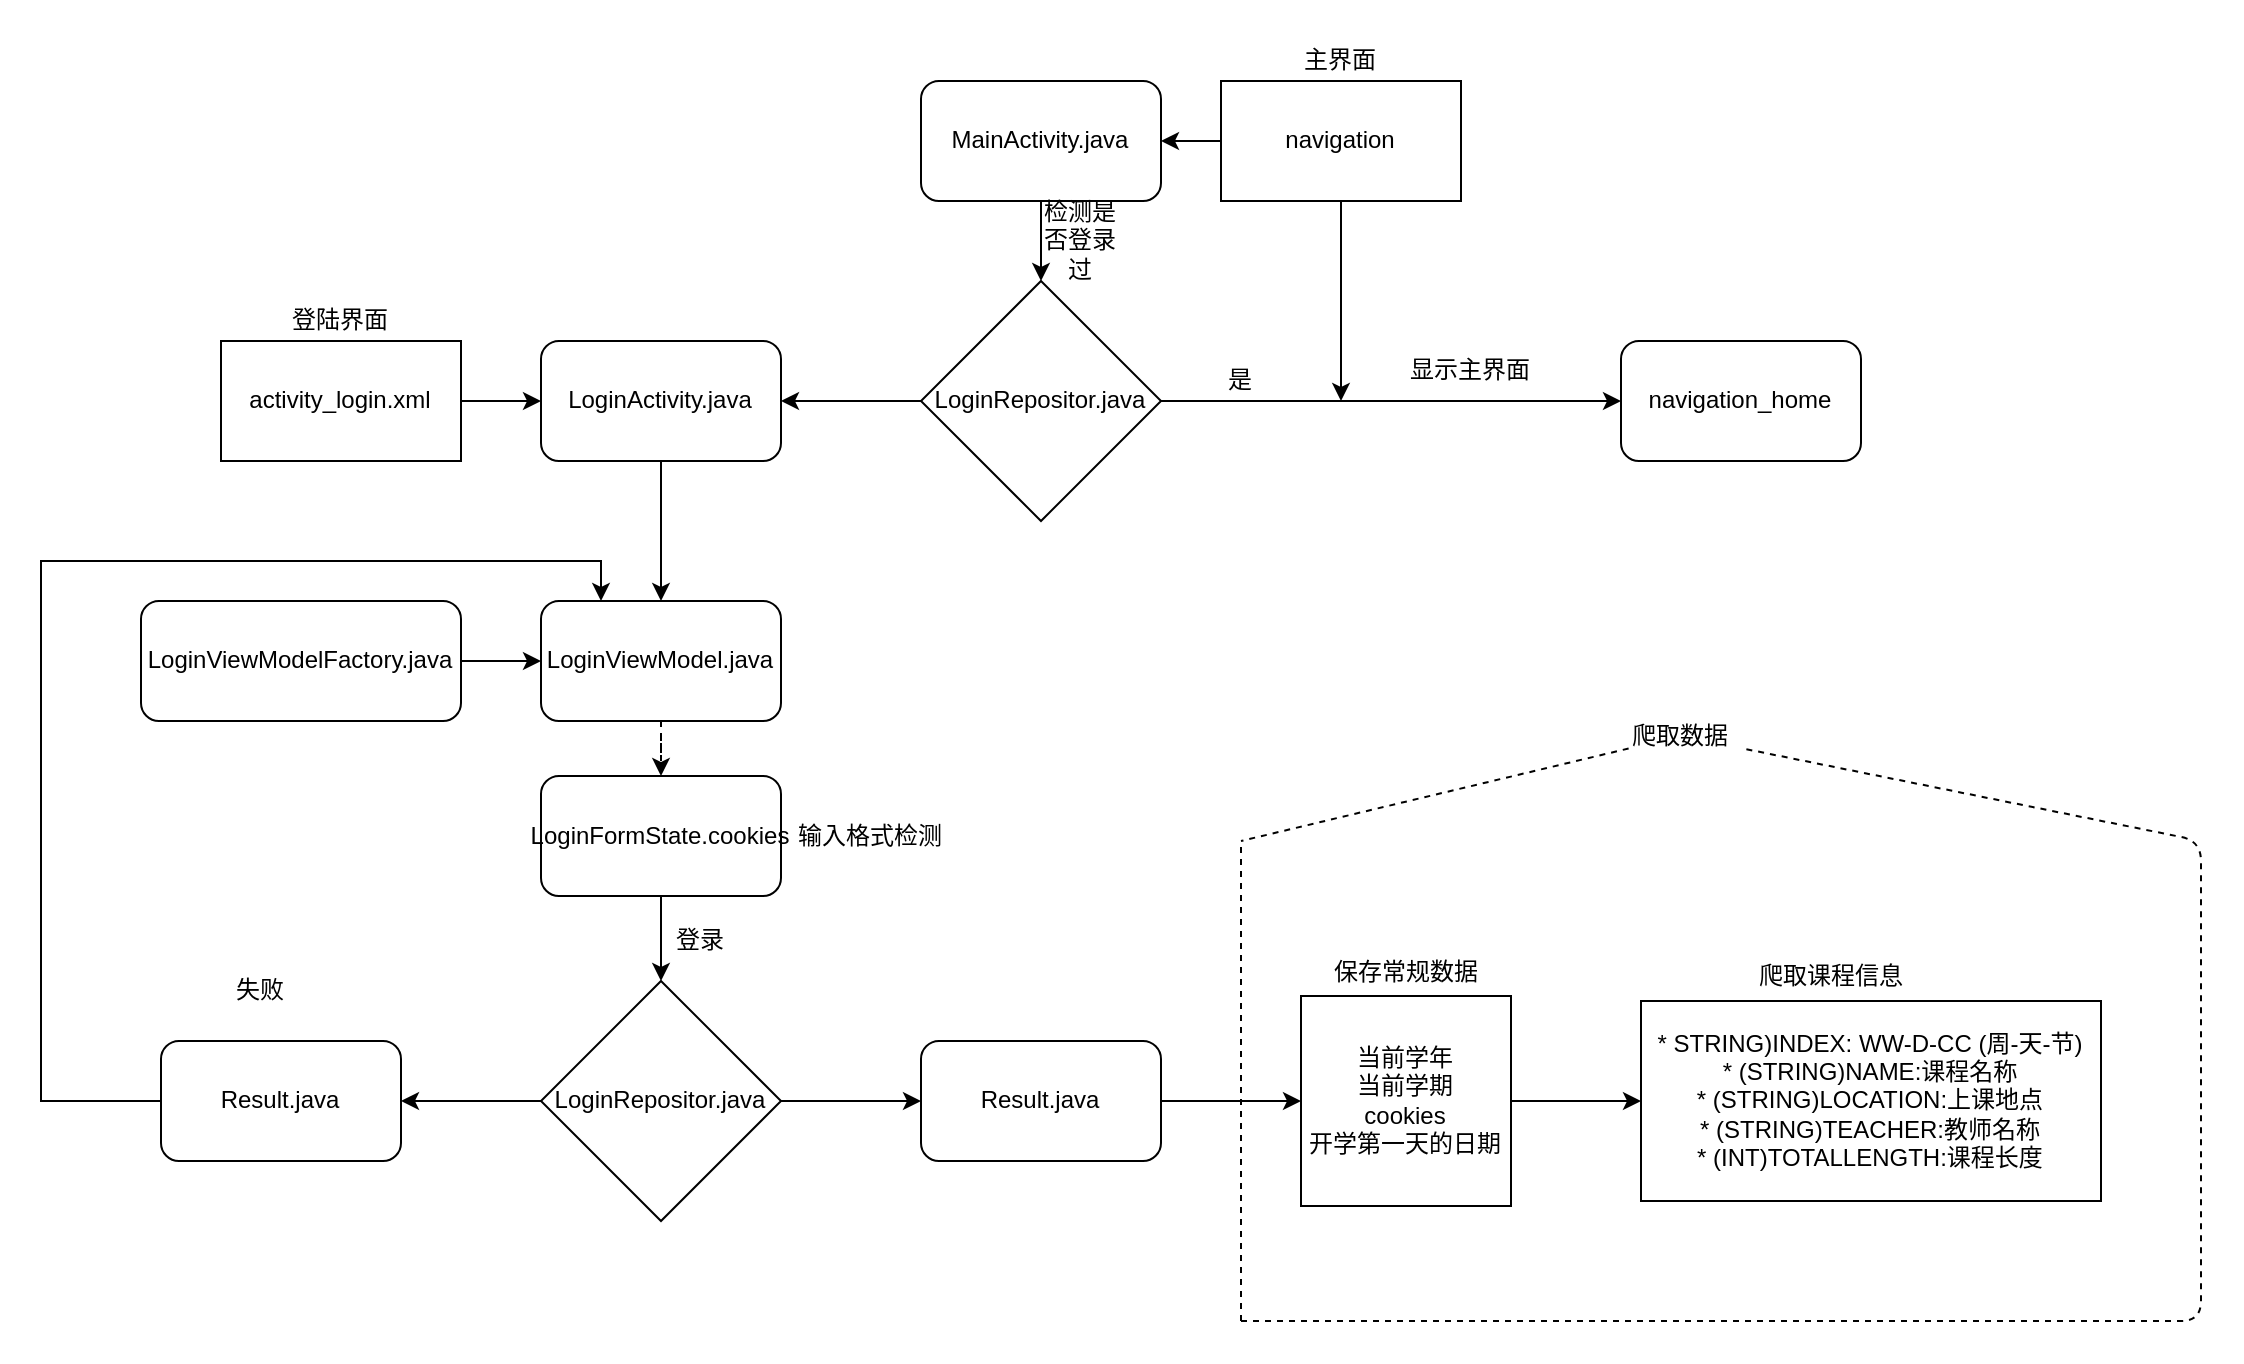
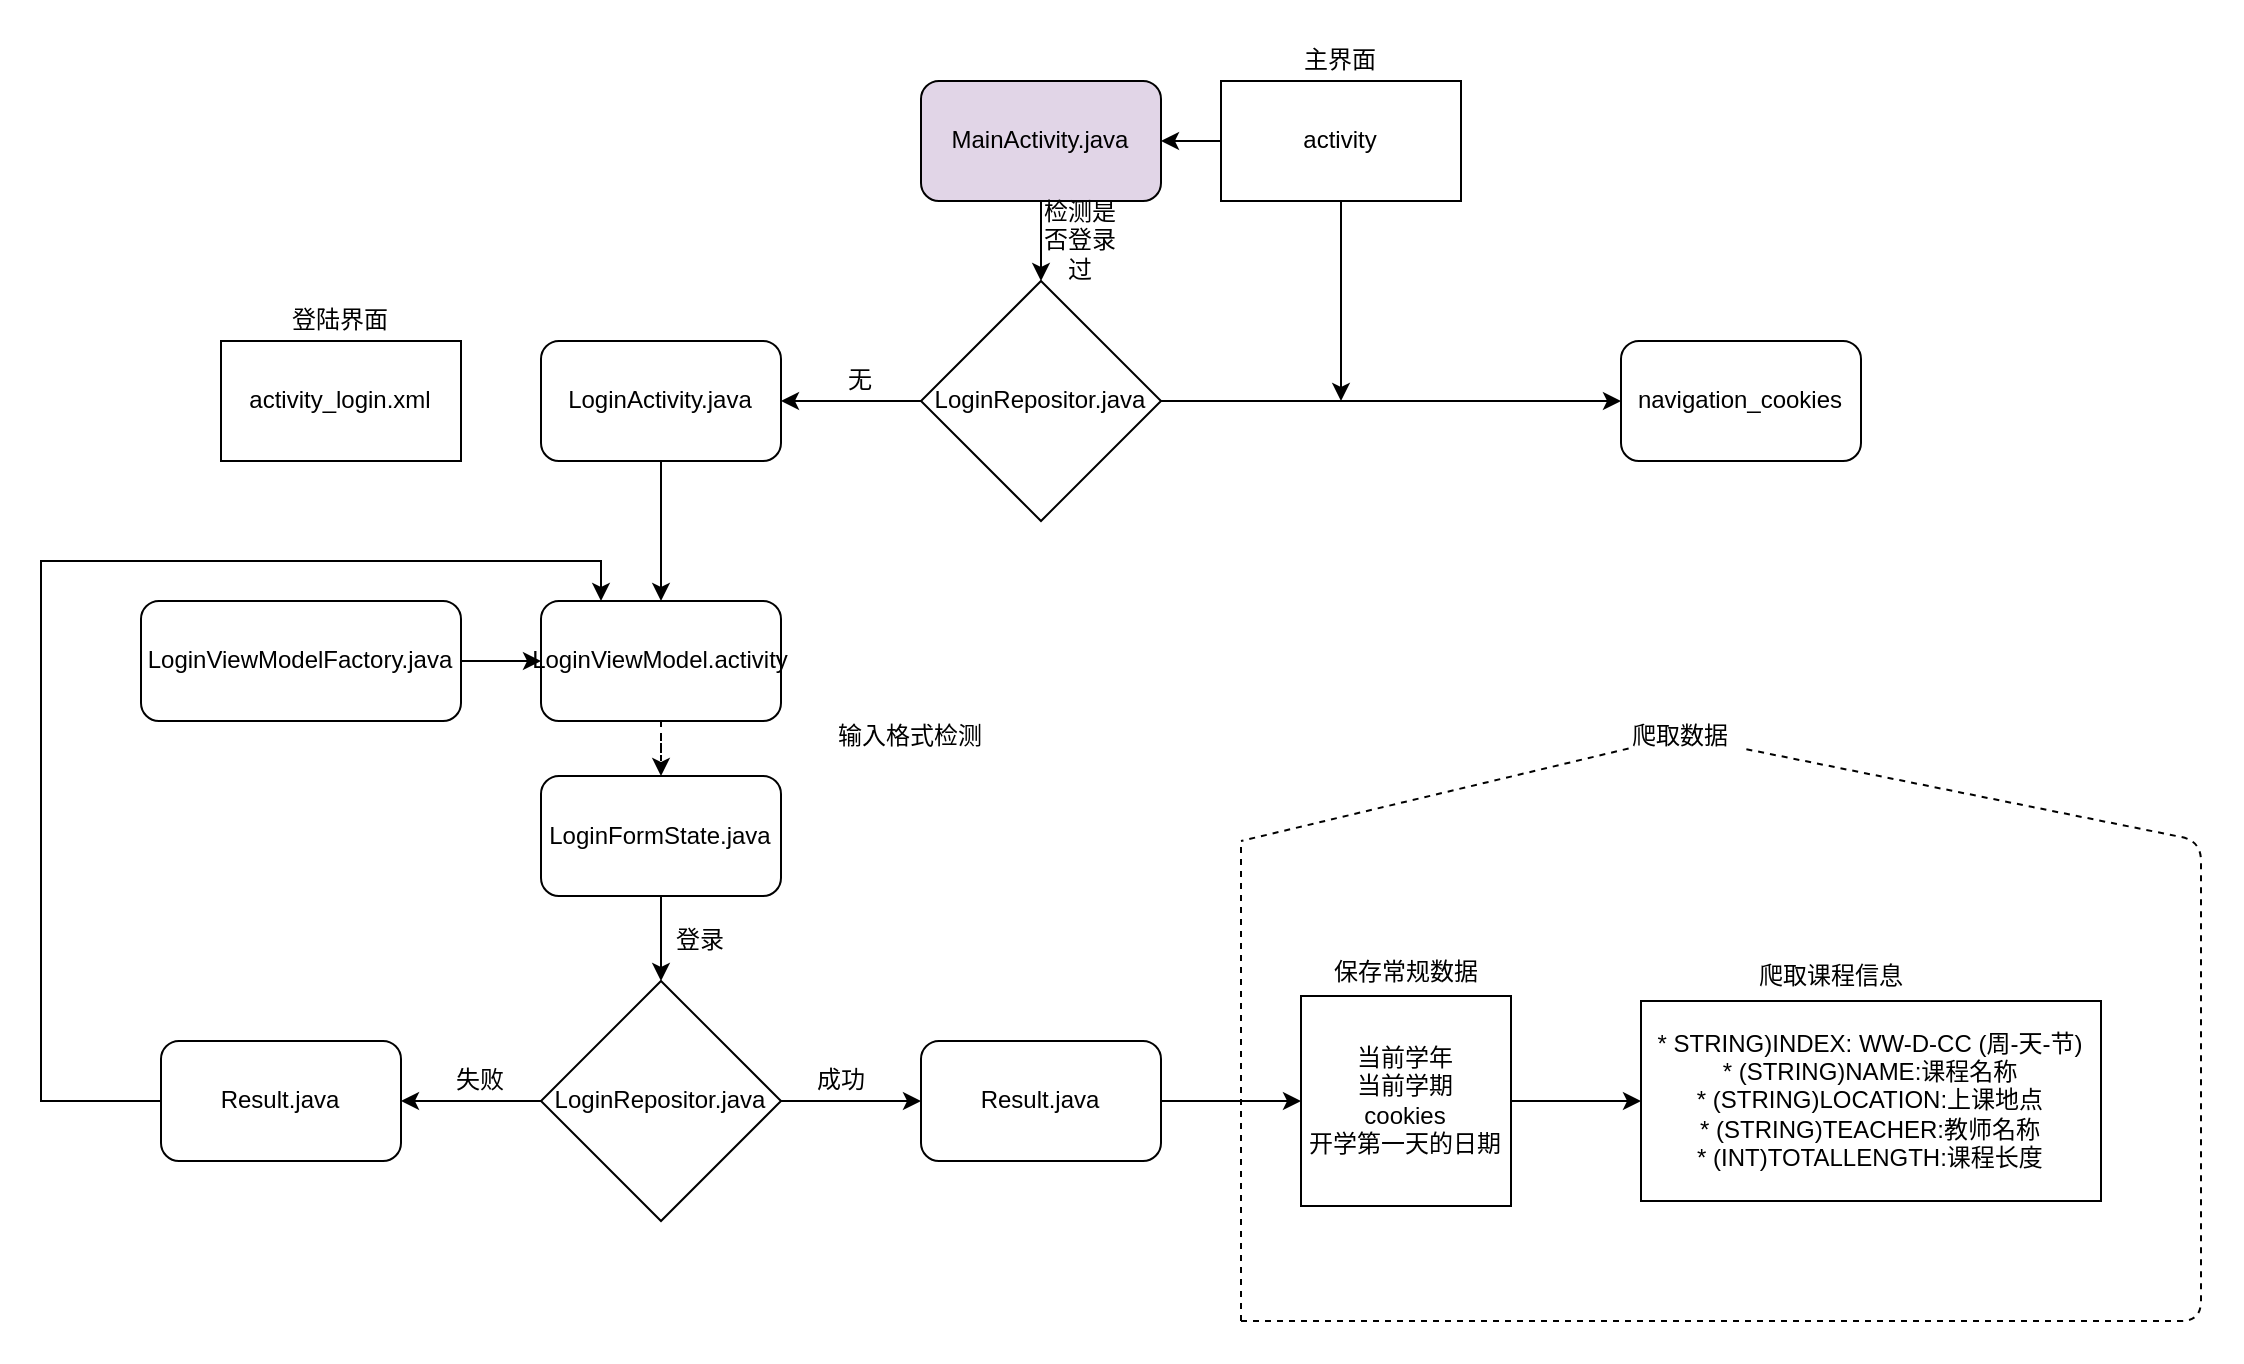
- <mxCell id="3" value="MainActivity.java" style="rounded=1;whiteSpace=wrap;html=1;" parent="1" vertex="1"><mxGeometry x="460" y="40" width="120" height="60" as="geometry" /></mxCell>
+ <mxCell id="3" value="MainActivity.java" style="rounded=1;whiteSpace=wrap;html=1;fillColor=#e1d5e7;" parent="1" vertex="1"><mxGeometry x="460" y="40" width="120" height="60" as="geometry" /></mxCell>
- <mxCell id="6" value="navigation" style="rounded=0;whiteSpace=wrap;html=1;" parent="1" vertex="1"><mxGeometry x="610" y="40" width="120" height="60" as="geometry" /></mxCell>
+ <mxCell id="6" value="activity" style="rounded=0;whiteSpace=wrap;html=1;" parent="1" vertex="1"><mxGeometry x="610" y="40" width="120" height="60" as="geometry" /></mxCell>
- <mxCell id="39" value="显示主界面" style="text;html=1;strokeColor=none;fillColor=none;align=center;verticalAlign=middle;whiteSpace=wrap;rounded=0;" parent="1" vertex="1"><mxGeometry x="700" y="170" width="70" height="30" as="geometry" /></mxCell>
+ <mxCell id="19" value="无" style="text;html=1;strokeColor=none;fillColor=none;align=center;verticalAlign=middle;whiteSpace=wrap;rounded=0;" parent="1" vertex="1"><mxGeometry x="410" y="180" width="40" height="20" as="geometry" /></mxCell>
- <mxCell id="20" value="是" style="text;html=1;strokeColor=none;fillColor=none;align=center;verticalAlign=middle;whiteSpace=wrap;rounded=0;" parent="1" vertex="1"><mxGeometry x="600" y="180" width="40" height="20" as="geometry" /></mxCell>
- <mxCell id="17" value="" style="edgeStyle=orthogonalEdgeStyle;rounded=0;orthogonalLoop=1;jettySize=auto;html=1;" parent="1" source="18" target="12" edge="1"><mxGeometry relative="1" as="geometry" /></mxCell>
- <mxCell id="46" value="navigation_home" style="rounded=1;whiteSpace=wrap;html=1;" vertex="1" parent="1"><mxGeometry x="810" y="170" width="120" height="60" as="geometry" /></mxCell>
+ <mxCell id="46" value="navigation_cookies" style="rounded=1;whiteSpace=wrap;html=1;" vertex="1" parent="1"><mxGeometry x="810" y="170" width="120" height="60" as="geometry" /></mxCell>
- <mxCell id="14" value="LoginViewModel.java" style="rounded=1;whiteSpace=wrap;html=1;" parent="1" vertex="1"><mxGeometry x="270" y="300" width="120" height="60" as="geometry" /></mxCell>
+ <mxCell id="14" value="LoginViewModel.activity" style="rounded=1;whiteSpace=wrap;html=1;" parent="1" vertex="1"><mxGeometry x="270" y="300" width="120" height="60" as="geometry" /></mxCell>
- <mxCell id="23" value="输入格式检测" style="text;html=1;strokeColor=none;fillColor=none;align=center;verticalAlign=middle;whiteSpace=wrap;rounded=0;" parent="1" vertex="1"><mxGeometry x="390" y="405" width="90" height="25" as="geometry" /></mxCell>
+ <mxCell id="23" value="输入格式检测" style="text;html=1;strokeColor=none;fillColor=none;align=center;verticalAlign=middle;whiteSpace=wrap;rounded=0;" parent="1" vertex="1"><mxGeometry x="410" y="355" width="90" height="25" as="geometry" /></mxCell>
- <mxCell id="22" value="LoginFormState.cookies" style="rounded=1;whiteSpace=wrap;html=1;" parent="1" vertex="1"><mxGeometry x="270" y="387.5" width="120" height="60" as="geometry" /></mxCell>
+ <mxCell id="22" value="LoginFormState.java" style="rounded=1;whiteSpace=wrap;html=1;" parent="1" vertex="1"><mxGeometry x="270" y="387.5" width="120" height="60" as="geometry" /></mxCell>
- <mxCell id="32" value="失败" style="text;html=1;strokeColor=none;fillColor=none;align=center;verticalAlign=middle;whiteSpace=wrap;rounded=0;" parent="1" vertex="1"><mxGeometry x="109.71" y="485" width="40" height="20" as="geometry" /></mxCell>
+ <mxCell id="32" value="失败" style="text;html=1;strokeColor=none;fillColor=none;align=center;verticalAlign=middle;whiteSpace=wrap;rounded=0;" parent="1" vertex="1"><mxGeometry x="219.71" y="530" width="40" height="20" as="geometry" /></mxCell>
+ <mxCell id="33" value="成功" style="text;html=1;align=center;verticalAlign=middle;resizable=0;points=[];autosize=1;" parent="1" vertex="1"><mxGeometry x="400" y="530" width="40" height="20" as="geometry" /></mxCell>
